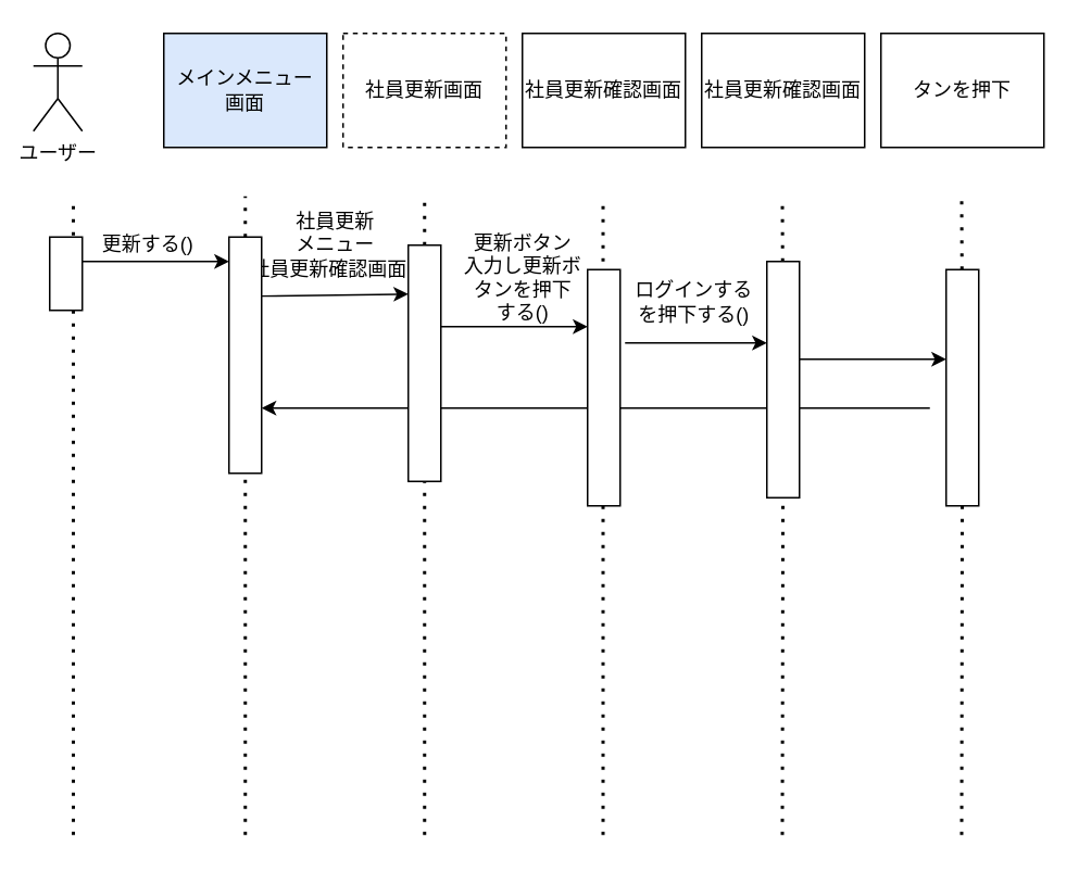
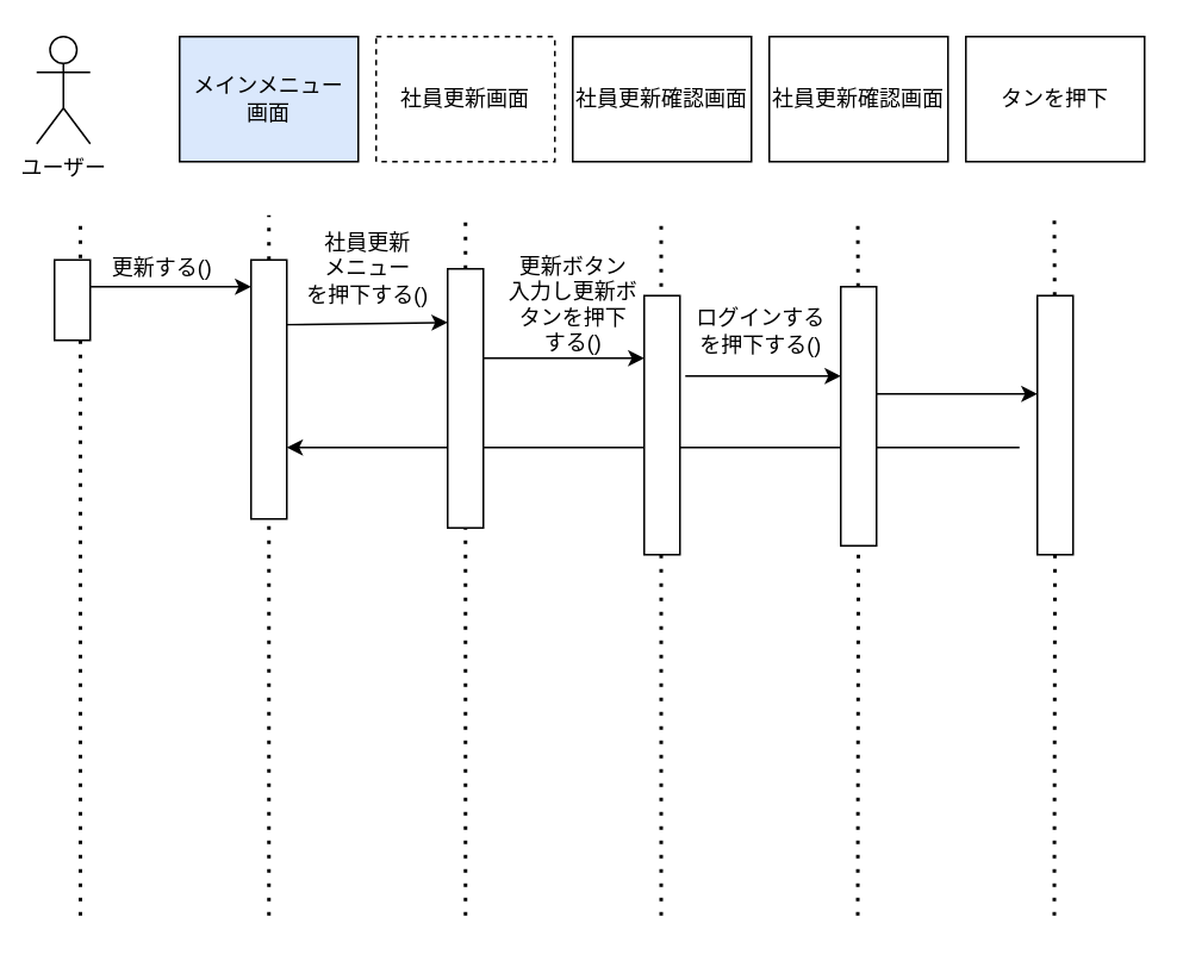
- <mxCell id="20" value="社員更新&lt;br&gt;メニュー&lt;br&gt;社員更新確認画面()" style="text;html=1;align=center;verticalAlign=middle;resizable=0;points=[];autosize=1;strokeColor=none;fillColor=none;" vertex="1" parent="1"><mxGeometry x="160" y="120" width="90" height="60" as="geometry" /></mxCell>
+ <mxCell id="20" value="社員更新&lt;br&gt;メニュー&lt;br&gt;を押下する()" style="text;html=1;align=center;verticalAlign=middle;resizable=0;points=[];autosize=1;strokeColor=none;fillColor=none;" vertex="1" parent="1"><mxGeometry x="160" y="120" width="90" height="60" as="geometry" /></mxCell>
